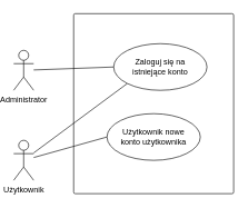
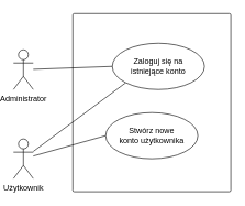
- <mxCell id="6" value="Użytkownik nowe &lt;br&gt;konto użytkownika" style="ellipse;whiteSpace=wrap;html=1;" parent="1" vertex="1"><mxGeometry x="160" y="170" width="140" height="70" as="geometry" /></mxCell>
+ <mxCell id="6" value="Stwórz nowe &lt;br&gt;konto użytkownika" style="ellipse;whiteSpace=wrap;html=1;" parent="1" vertex="1"><mxGeometry x="160" y="170" width="140" height="70" as="geometry" /></mxCell>
